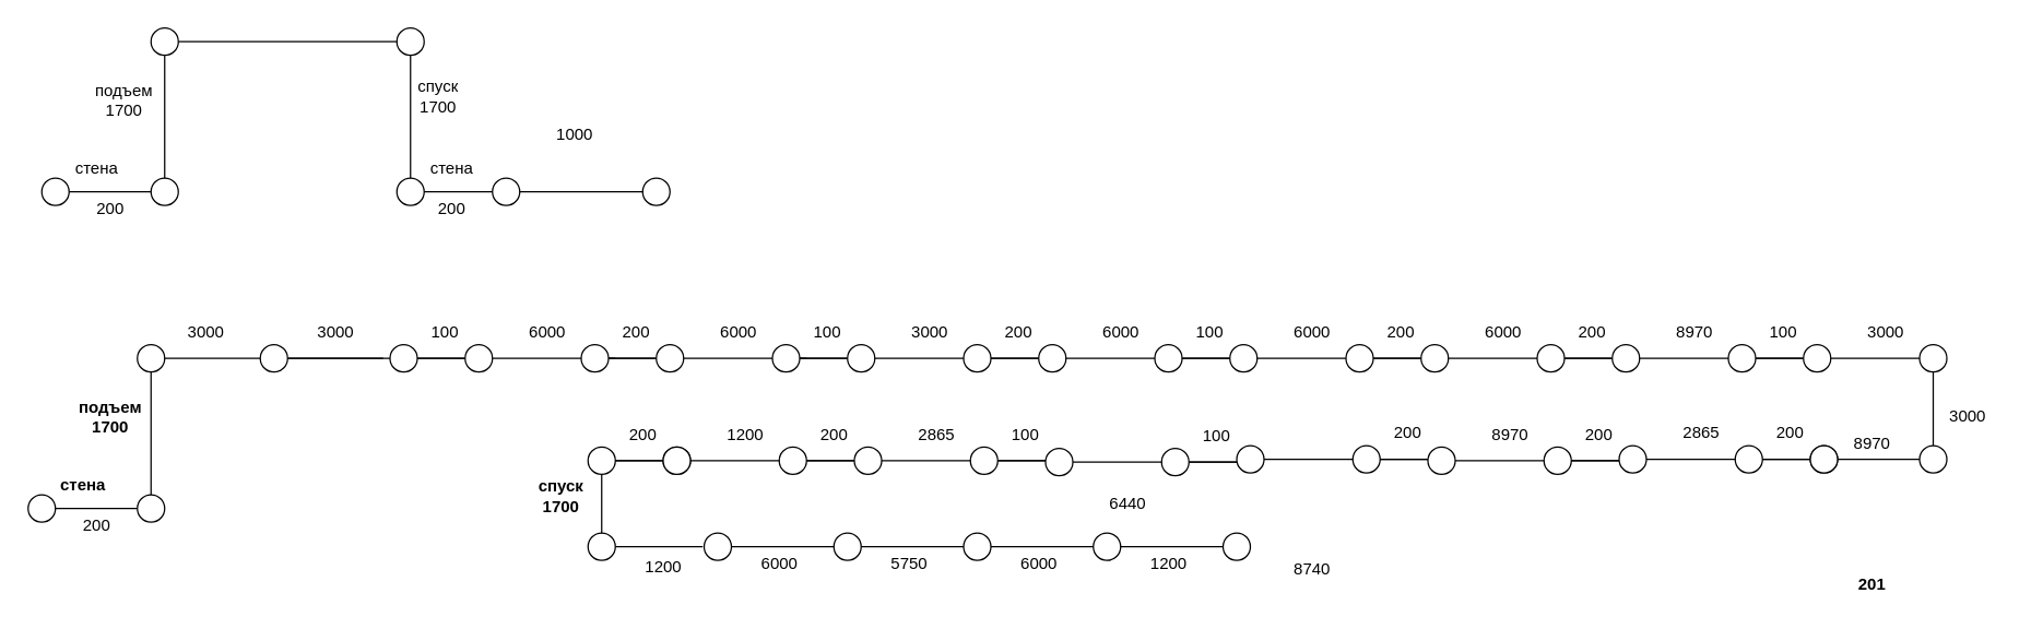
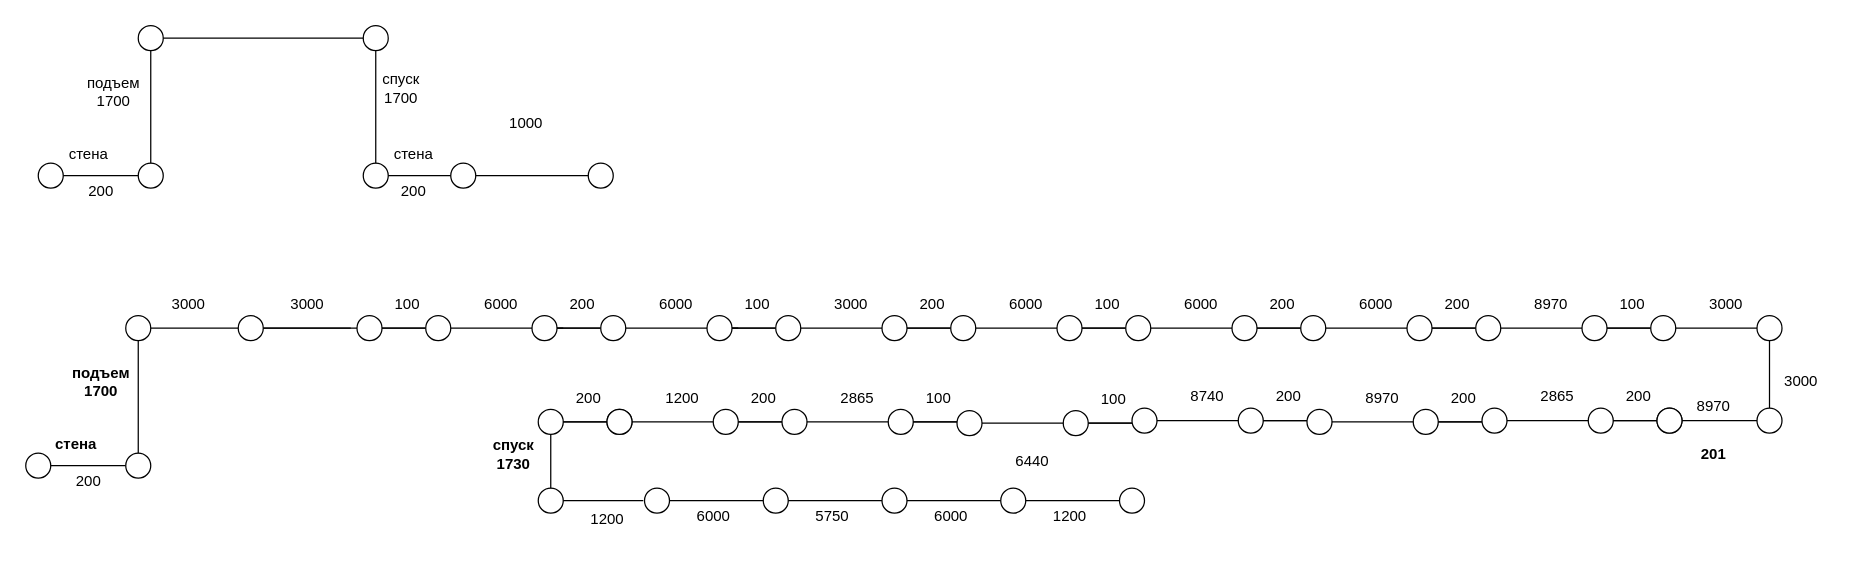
- <mxCell id="167" value="&lt;b&gt;спуск&lt;br&gt;1700&lt;/b&gt;" style="text;html=1;align=center;verticalAlign=middle;resizable=0;points=[];autosize=1;strokeColor=none;fillColor=none;" vertex="1" parent="1"><mxGeometry x="380" y="343" width="60" height="40" as="geometry" /></mxCell>
+ <mxCell id="167" value="&lt;b&gt;спуск&lt;br&gt;1730&lt;/b&gt;" style="text;html=1;align=center;verticalAlign=middle;resizable=0;points=[];autosize=1;strokeColor=none;fillColor=none;" vertex="1" parent="1"><mxGeometry x="380" y="343" width="60" height="40" as="geometry" /></mxCell>
- <mxCell id="129" value="8740" style="text;html=1;align=center;verticalAlign=middle;resizable=0;points=[];autosize=1;strokeColor=none;fillColor=none;" vertex="1" parent="1"><mxGeometry x="935" y="402" width="50" height="30" as="geometry" /></mxCell>
+ <mxCell id="129" value="8740" style="text;html=1;align=center;verticalAlign=middle;resizable=0;points=[];autosize=1;strokeColor=none;fillColor=none;" vertex="1" parent="1"><mxGeometry x="940" y="302" width="50" height="30" as="geometry" /></mxCell>
- <mxCell id="108" value="&lt;b&gt;201&lt;/b&gt;" style="text;html=1;align=center;verticalAlign=middle;resizable=0;points=[];autosize=1;strokeColor=none;fillColor=none;" vertex="1" parent="1"><mxGeometry x="1350" y="413" width="40" height="30" as="geometry" /></mxCell>
+ <mxCell id="108" value="&lt;b&gt;201&lt;/b&gt;" style="text;html=1;align=center;verticalAlign=middle;resizable=0;points=[];autosize=1;strokeColor=none;fillColor=none;" vertex="1" parent="1"><mxGeometry x="1350" y="348" width="40" height="30" as="geometry" /></mxCell>
